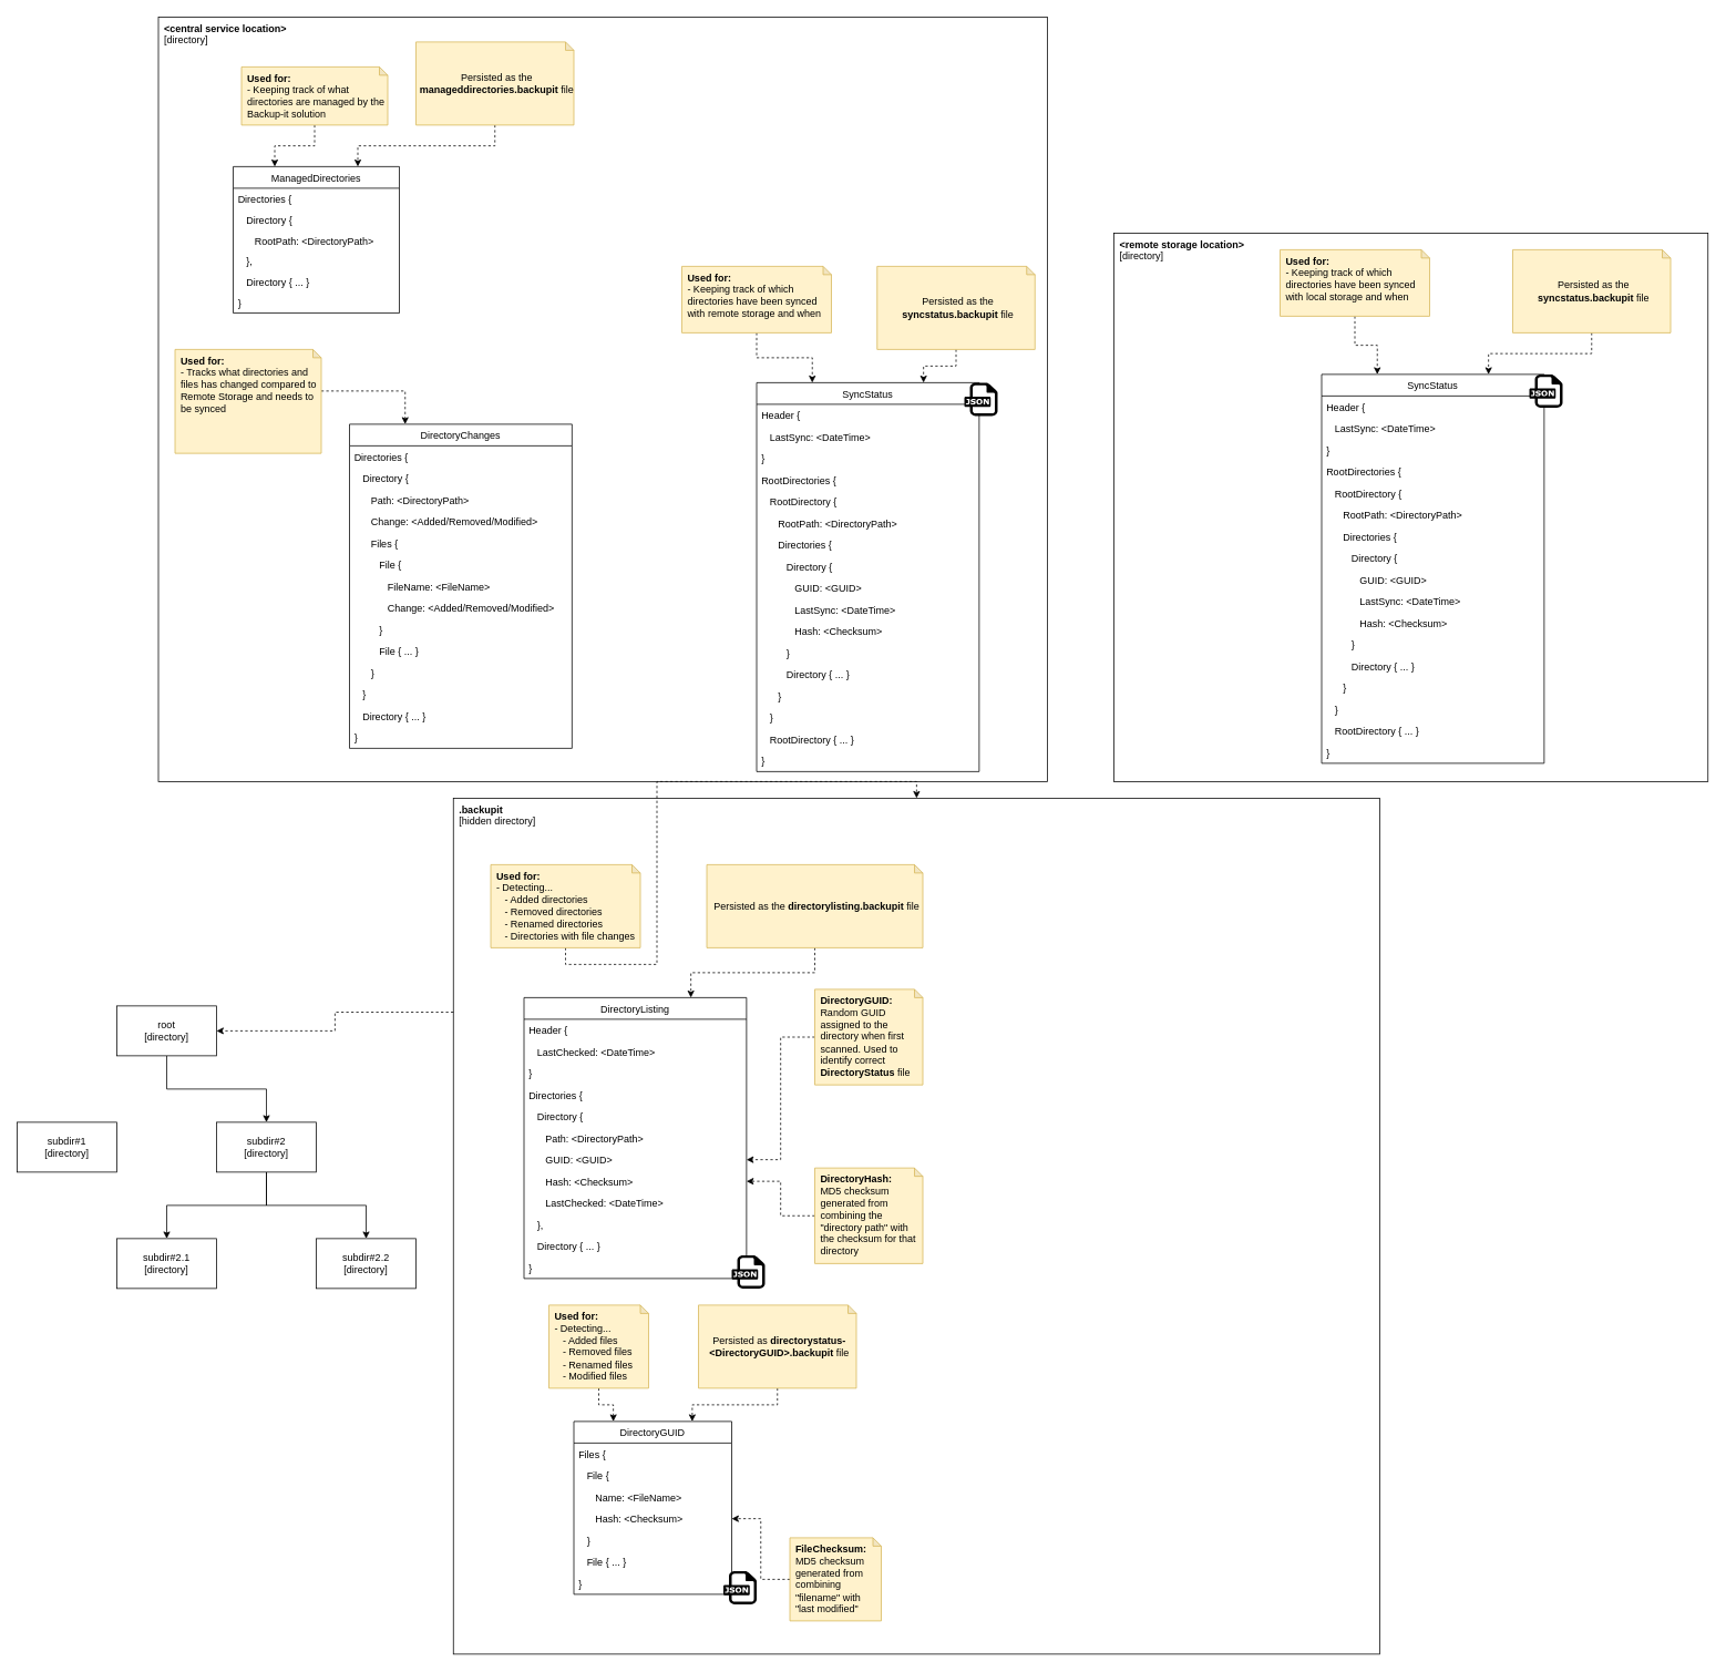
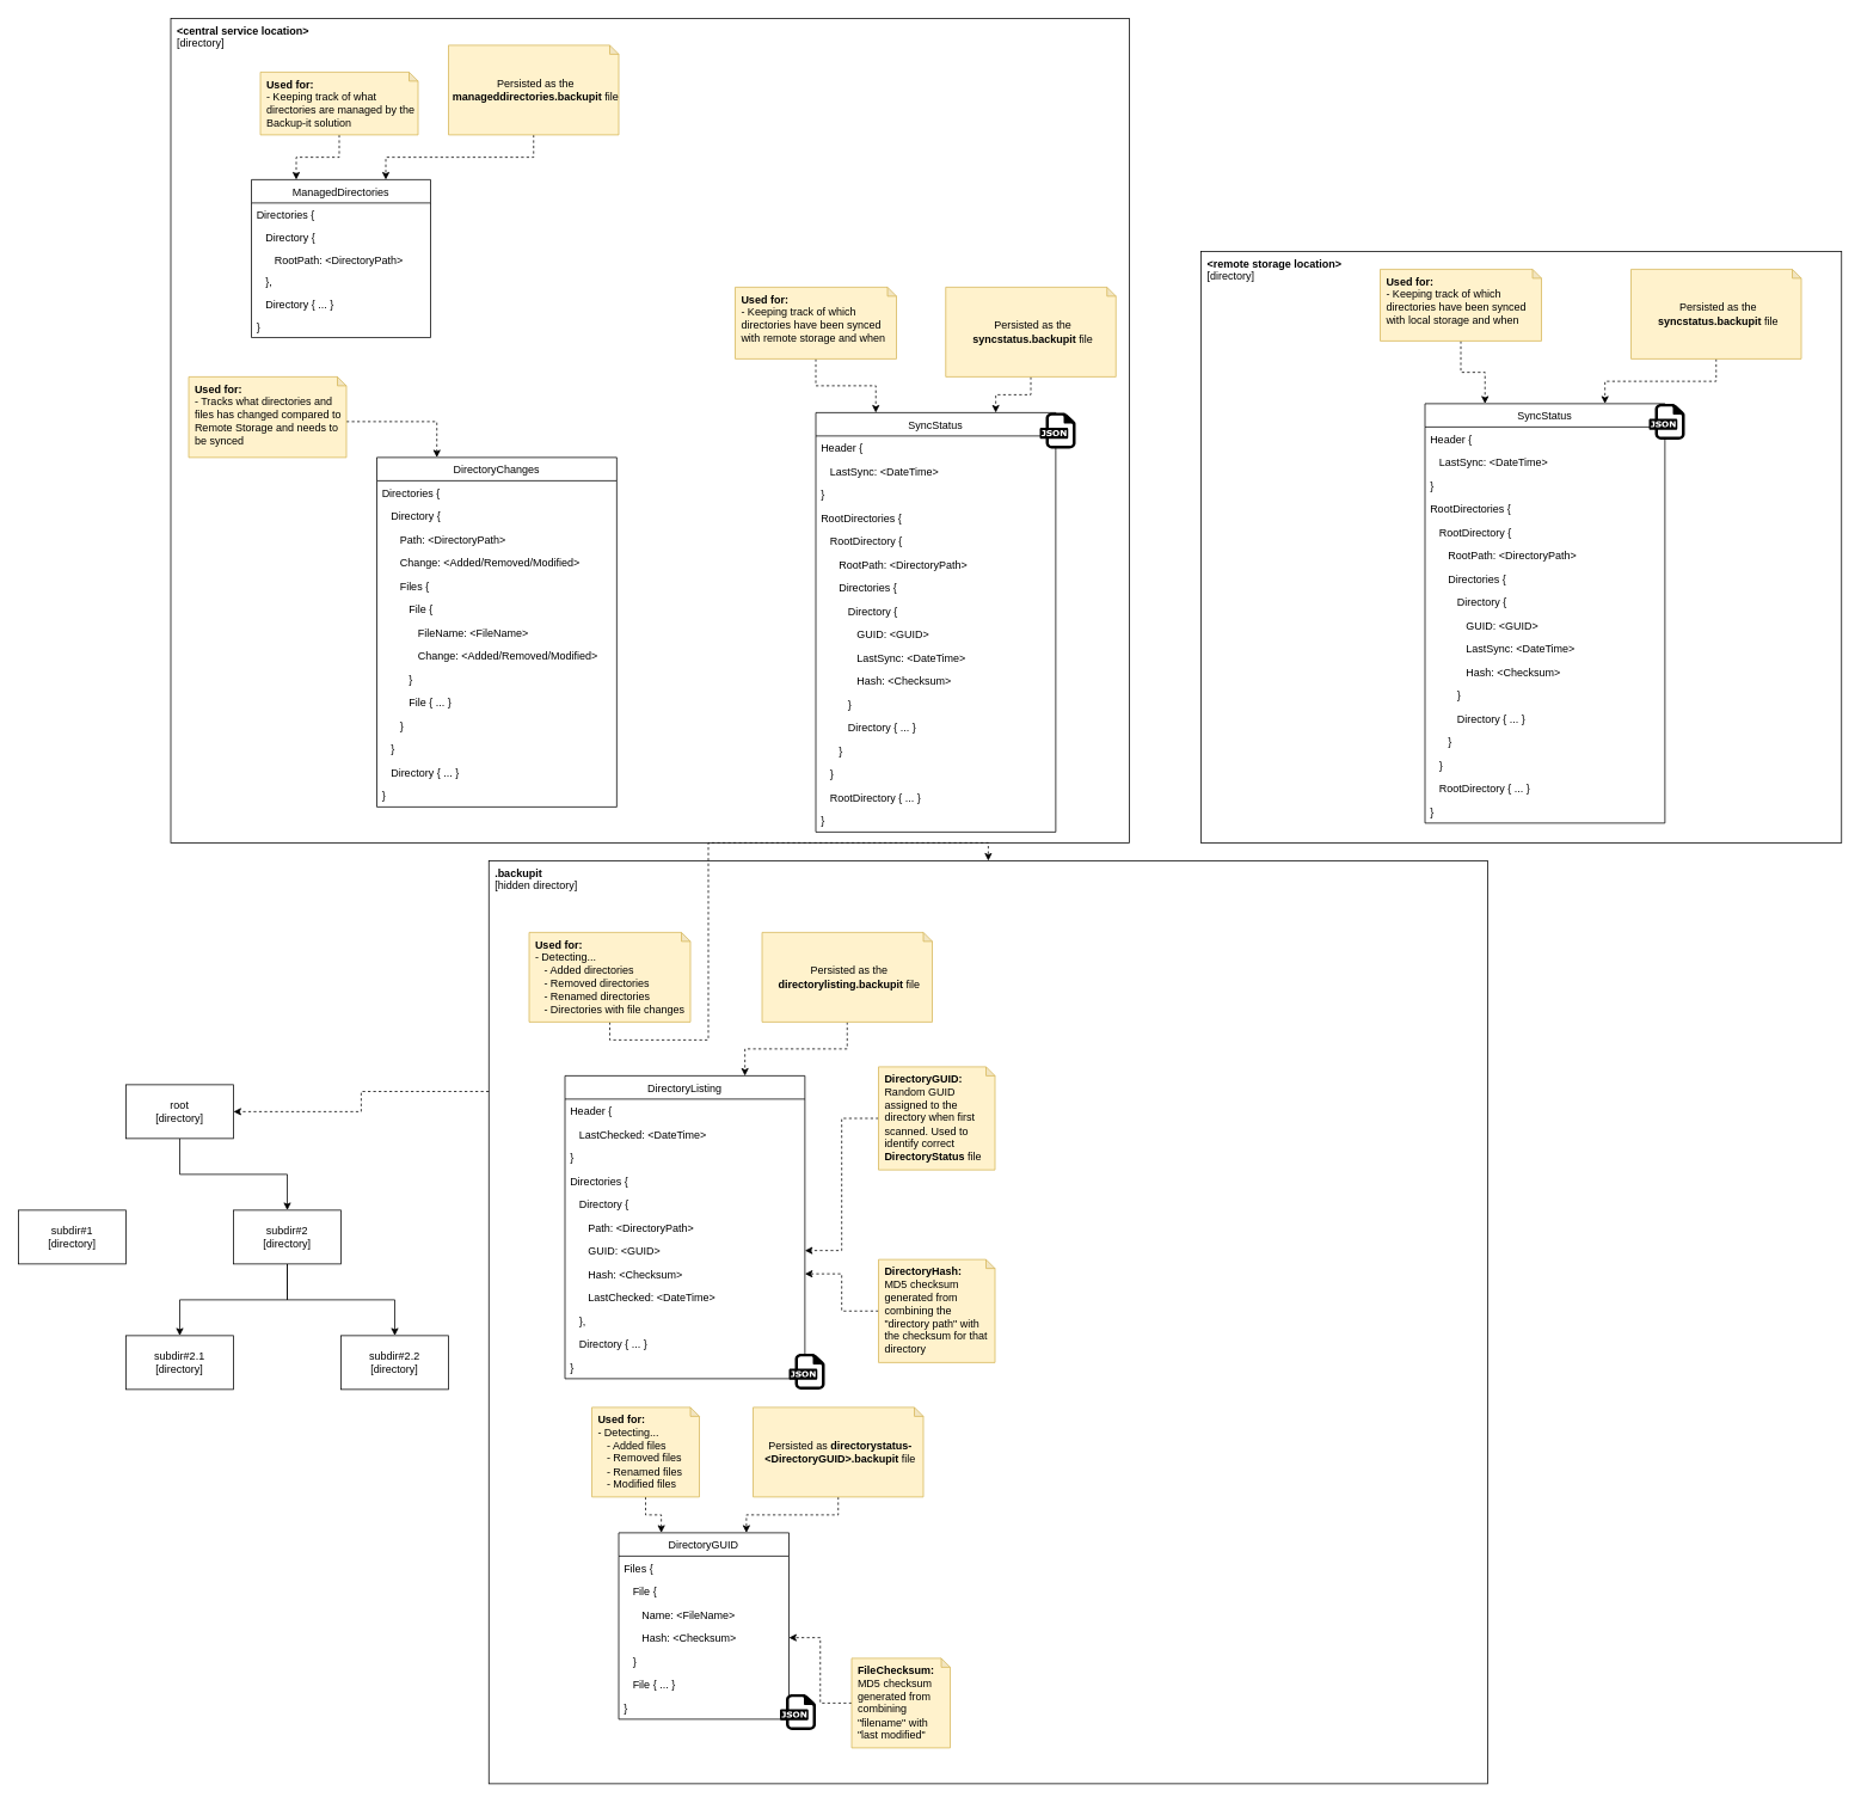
- <mxCell id="22" value="&lt;b&gt;Used for:&lt;/b&gt;&lt;br&gt;- Tracks what directories and files has changed compared to Remote Storage and needs to be synced" style="shape=note;whiteSpace=wrap;html=1;backgroundOutline=1;darkOpacity=0.05;size=10;fillColor=#fff2cc;strokeColor=#d6b656;labelPosition=center;verticalLabelPosition=middle;align=left;verticalAlign=top;spacingLeft=5;" vertex="1" parent="1"><mxGeometry x="210" y="420" width="176" height="125" as="geometry" /></mxCell>
+ <mxCell id="22" value="&lt;b&gt;Used for:&lt;/b&gt;&lt;br&gt;- Tracks what directories and files has changed compared to Remote Storage and needs to be synced" style="shape=note;whiteSpace=wrap;html=1;backgroundOutline=1;darkOpacity=0.05;size=10;fillColor=#fff2cc;strokeColor=#d6b656;labelPosition=center;verticalLabelPosition=middle;align=left;verticalAlign=top;spacingLeft=5;" vertex="1" parent="1"><mxGeometry x="210" y="420" width="176" height="90" as="geometry" /></mxCell>
- <mxCell id="68" value="Persisted as the &lt;b&gt;directorylisting.backupit&lt;/b&gt;&amp;nbsp;file" style="shape=note;whiteSpace=wrap;html=1;backgroundOutline=1;darkOpacity=0.05;size=10;fillColor=#fff2cc;strokeColor=#d6b656;labelPosition=center;verticalLabelPosition=middle;align=center;verticalAlign=middle;spacingLeft=5;" parent="23" vertex="1"><mxGeometry x="850" y="1040" width="260" height="100" as="geometry" /></mxCell>
+ <mxCell id="68" value="Persisted as the &lt;b&gt;directorylisting.backupit&lt;/b&gt;&amp;nbsp;file" style="shape=note;whiteSpace=wrap;html=1;backgroundOutline=1;darkOpacity=0.05;size=10;fillColor=#fff2cc;strokeColor=#d6b656;labelPosition=center;verticalLabelPosition=middle;align=center;verticalAlign=middle;spacingLeft=5;" parent="23" vertex="1"><mxGeometry x="850" y="1040" width="190" height="100" as="geometry" /></mxCell>
